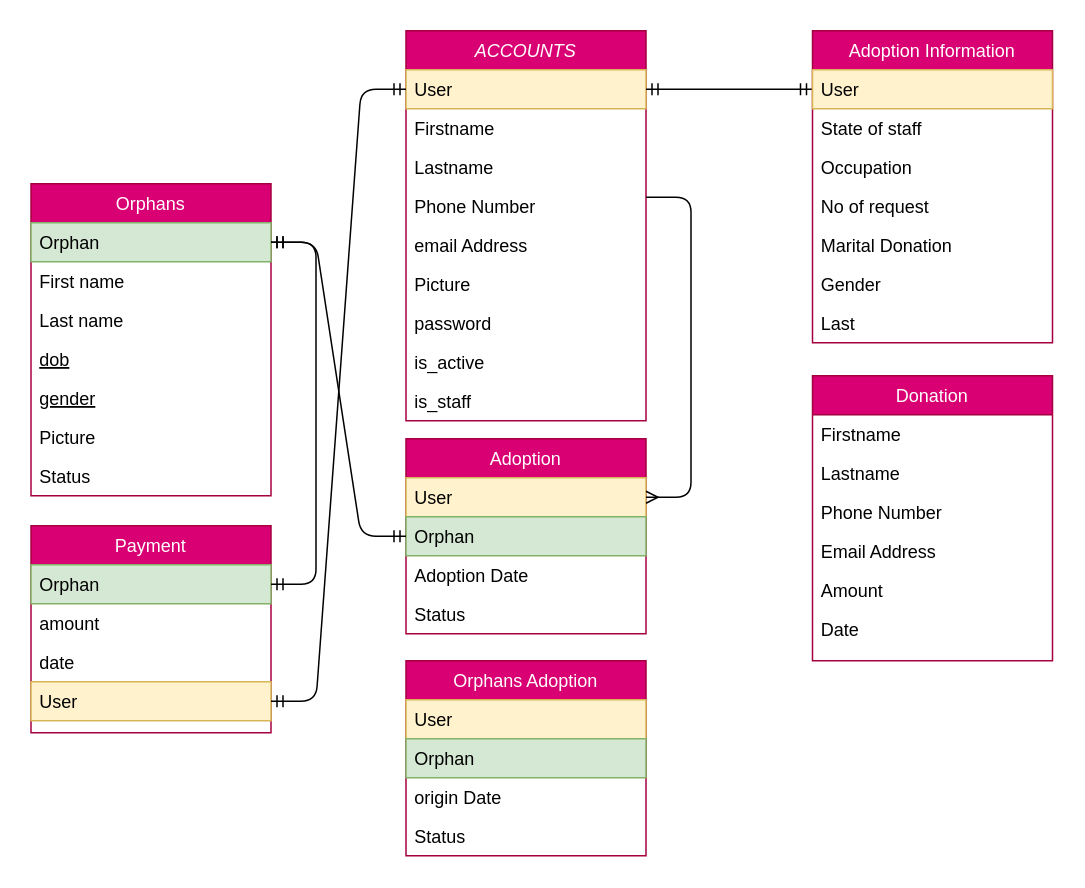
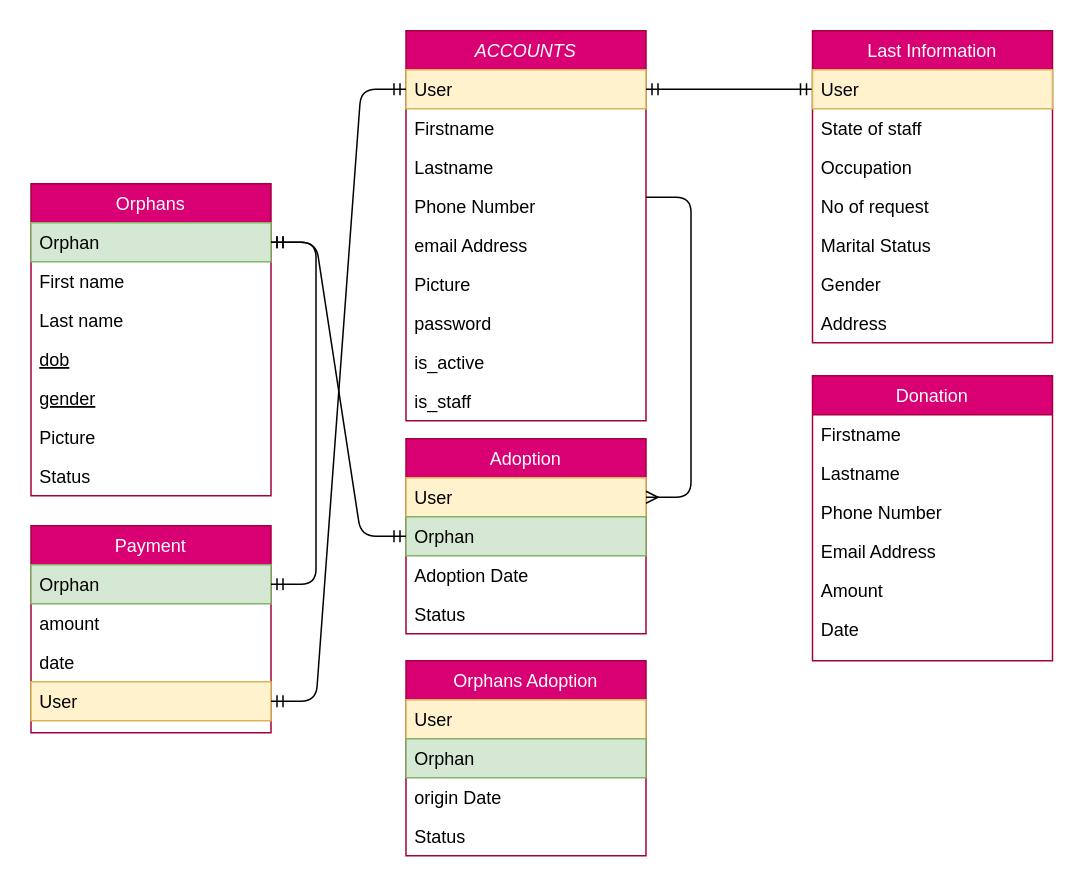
- <mxCell id="42" value="Adoption Information" style="swimlane;fontStyle=0;align=center;verticalAlign=top;childLayout=stackLayout;horizontal=1;startSize=26;horizontalStack=0;resizeParent=1;resizeLast=0;collapsible=1;marginBottom=0;rounded=0;shadow=0;strokeWidth=1;fillColor=#d80073;strokeColor=#A50040;fontColor=#ffffff;" parent="1" vertex="1"><mxGeometry x="541" y="20" width="160" height="208" as="geometry"><mxRectangle x="550" y="140" width="160" height="26" as="alternateBounds" /></mxGeometry></mxCell>
+ <mxCell id="42" value="Last Information" style="swimlane;fontStyle=0;align=center;verticalAlign=top;childLayout=stackLayout;horizontal=1;startSize=26;horizontalStack=0;resizeParent=1;resizeLast=0;collapsible=1;marginBottom=0;rounded=0;shadow=0;strokeWidth=1;fillColor=#d80073;strokeColor=#A50040;fontColor=#ffffff;" parent="1" vertex="1"><mxGeometry x="541" y="20" width="160" height="208" as="geometry"><mxRectangle x="550" y="140" width="160" height="26" as="alternateBounds" /></mxGeometry></mxCell>
- <mxCell id="47" value="Marital Donation" style="text;align=left;verticalAlign=top;spacingLeft=4;spacingRight=4;overflow=hidden;rotatable=0;points=[[0,0.5],[1,0.5]];portConstraint=eastwest;rounded=0;shadow=0;html=0;" parent="42" vertex="1"><mxGeometry y="130" width="160" height="26" as="geometry" /></mxCell>
+ <mxCell id="47" value="Marital Status" style="text;align=left;verticalAlign=top;spacingLeft=4;spacingRight=4;overflow=hidden;rotatable=0;points=[[0,0.5],[1,0.5]];portConstraint=eastwest;rounded=0;shadow=0;html=0;" parent="42" vertex="1"><mxGeometry y="130" width="160" height="26" as="geometry" /></mxCell>
- <mxCell id="49" value="Last" style="text;align=left;verticalAlign=top;spacingLeft=4;spacingRight=4;overflow=hidden;rotatable=0;points=[[0,0.5],[1,0.5]];portConstraint=eastwest;rounded=0;shadow=0;html=0;" parent="42" vertex="1"><mxGeometry y="182" width="160" height="26" as="geometry" /></mxCell>
+ <mxCell id="49" value="Address" style="text;align=left;verticalAlign=top;spacingLeft=4;spacingRight=4;overflow=hidden;rotatable=0;points=[[0,0.5],[1,0.5]];portConstraint=eastwest;rounded=0;shadow=0;html=0;" parent="42" vertex="1"><mxGeometry y="182" width="160" height="26" as="geometry" /></mxCell>
